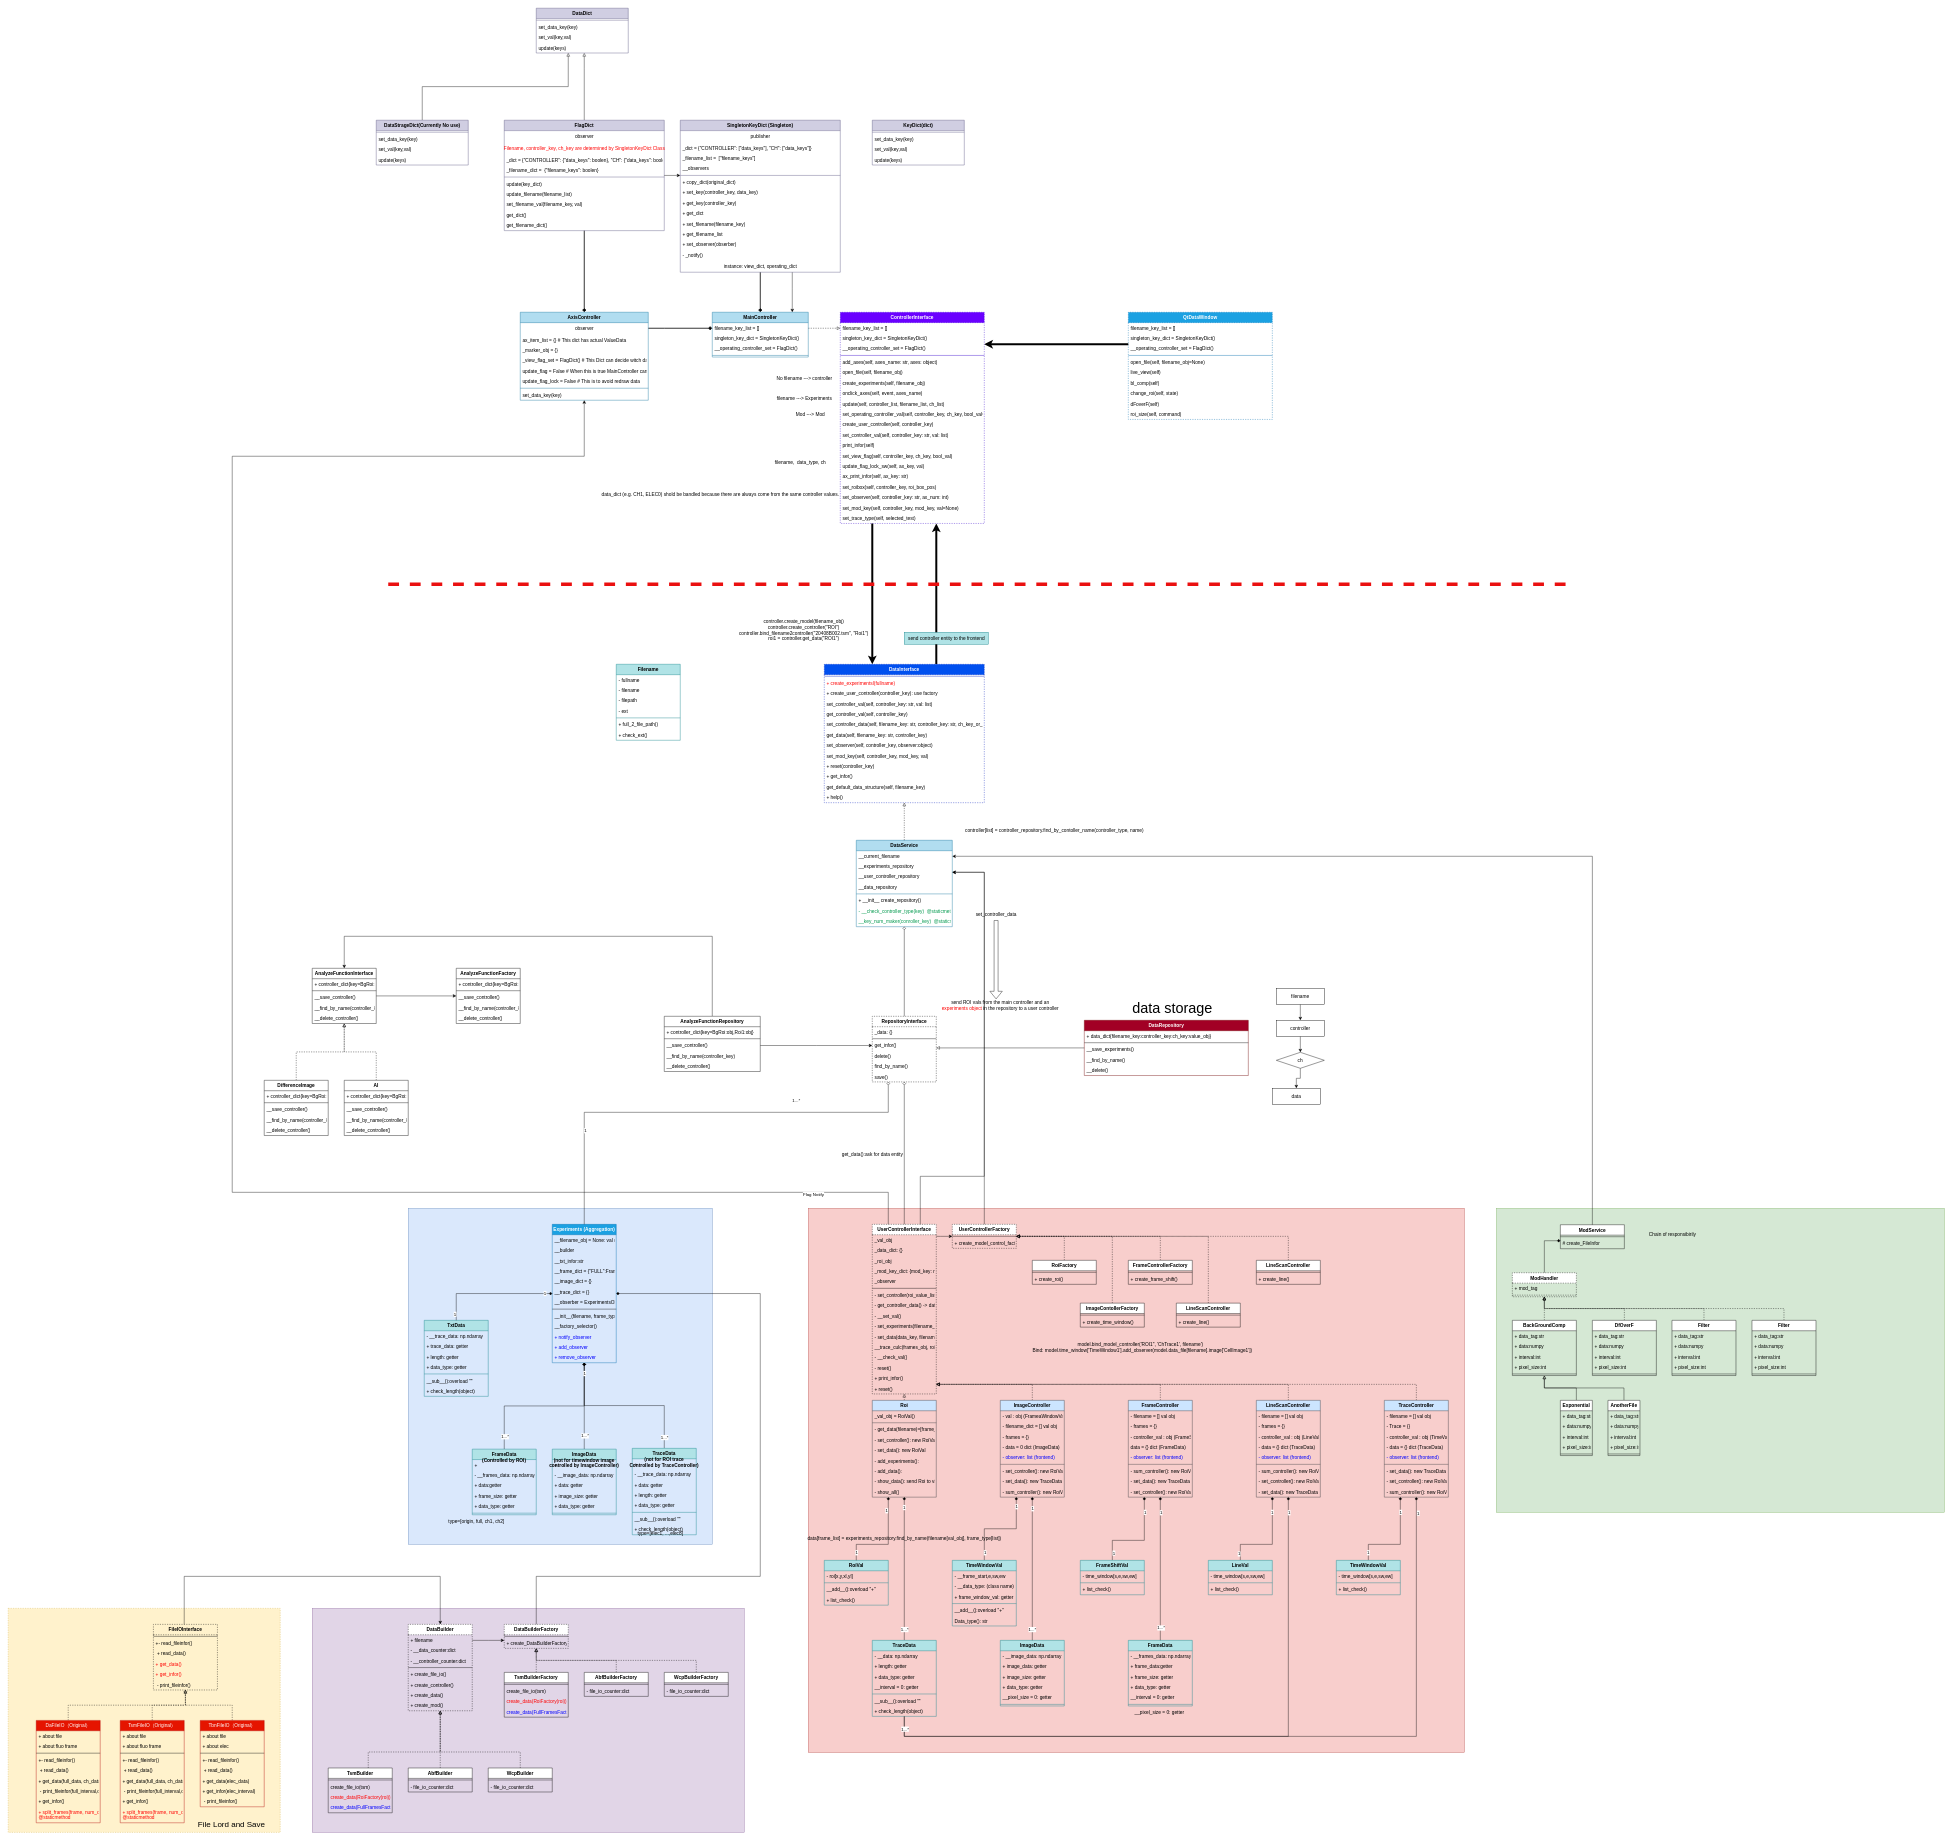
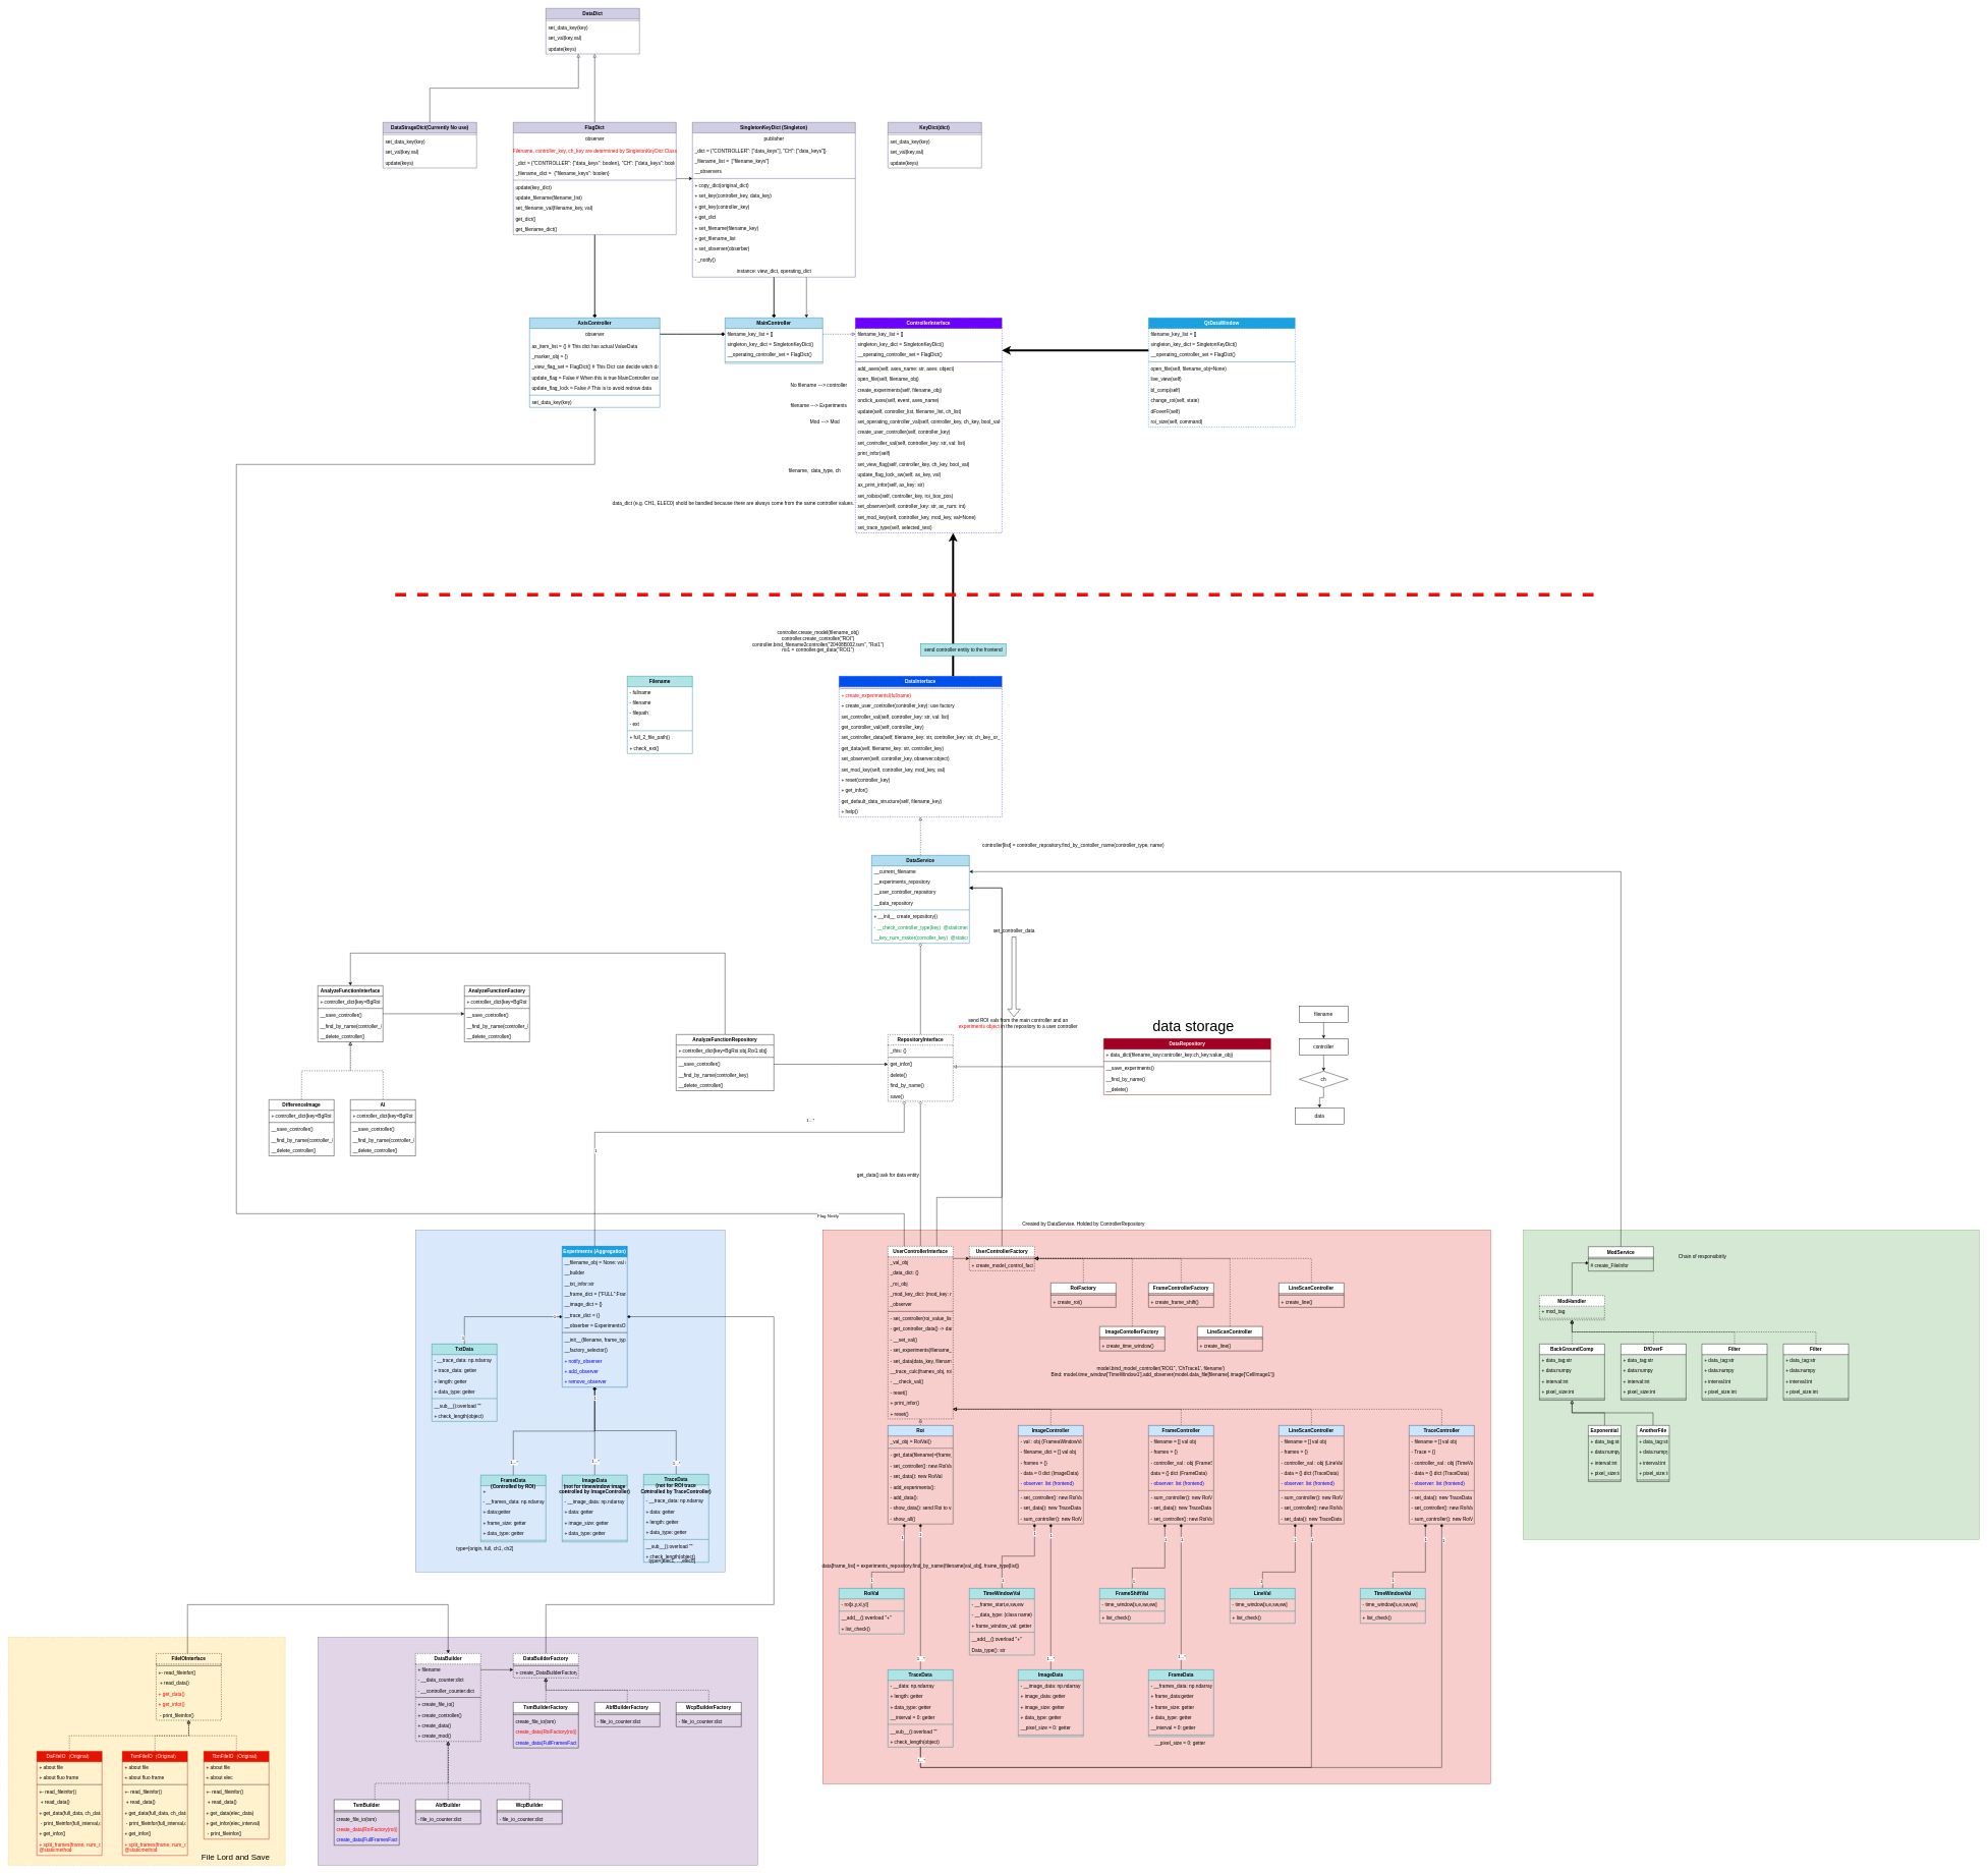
- <mxCell id="94" style="edgeStyle=orthogonalEdgeStyle;rounded=0;orthogonalLoop=1;jettySize=auto;html=1;endArrow=classic;endFill=0;strokeWidth=5;startArrow=none;" parent="1" target="13" edge="1" source="520"><mxGeometry relative="1" as="geometry"><mxPoint x="2270" y="1540" as="targetPoint" /><Array as="points"><mxPoint x="2180" y="1410" /><mxPoint x="2180" y="1410" /></Array><mxPoint x="2180" y="1470" as="sourcePoint" /></mxGeometry></mxCell>
- <mxCell id="80" value="_data: {}" style="text;strokeColor=none;fillColor=none;align=left;verticalAlign=top;spacingLeft=4;spacingRight=4;overflow=hidden;rotatable=0;points=[[0,0.5],[1,0.5]];portConstraint=eastwest;" parent="79" vertex="1"><mxGeometry y="26" width="160" height="26" as="geometry" /></mxCell>
+ <mxCell id="80" value="_this: {}" style="text;strokeColor=none;fillColor=none;align=left;verticalAlign=top;spacingLeft=4;spacingRight=4;overflow=hidden;rotatable=0;points=[[0,0.5],[1,0.5]];portConstraint=eastwest;" parent="79" vertex="1"><mxGeometry y="26" width="160" height="26" as="geometry" /></mxCell>
+ <mxCell id="338" value="Created by DataServise. Holded by ControllerRepository" style="text;html=1;align=center;verticalAlign=middle;resizable=0;points=[];autosize=1;strokeColor=none;fillColor=none;" parent="1" vertex="1"><mxGeometry x="2500" y="2990" width="320" height="30" as="geometry" /></mxCell>
